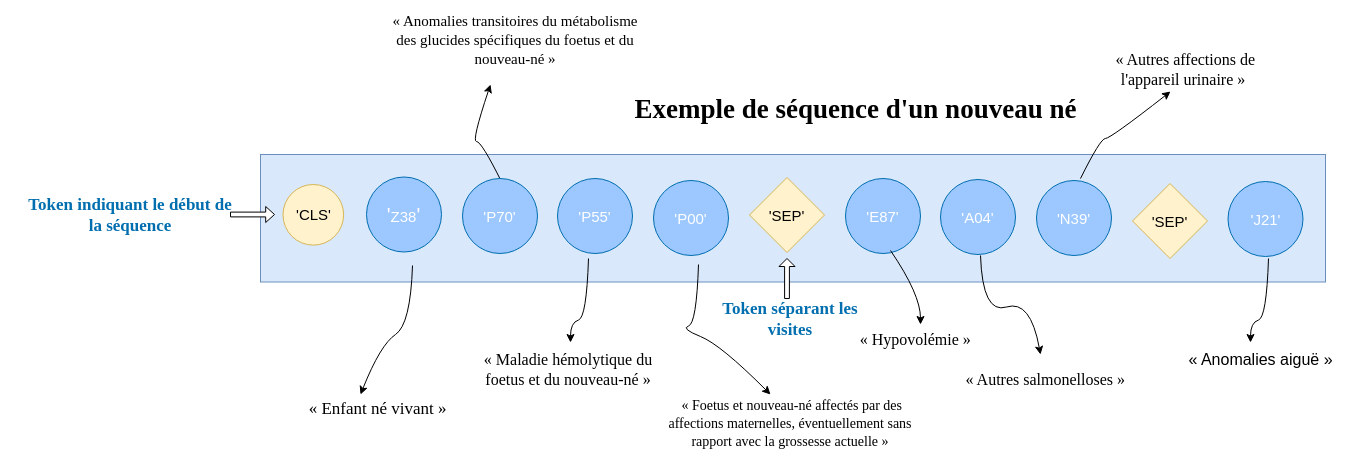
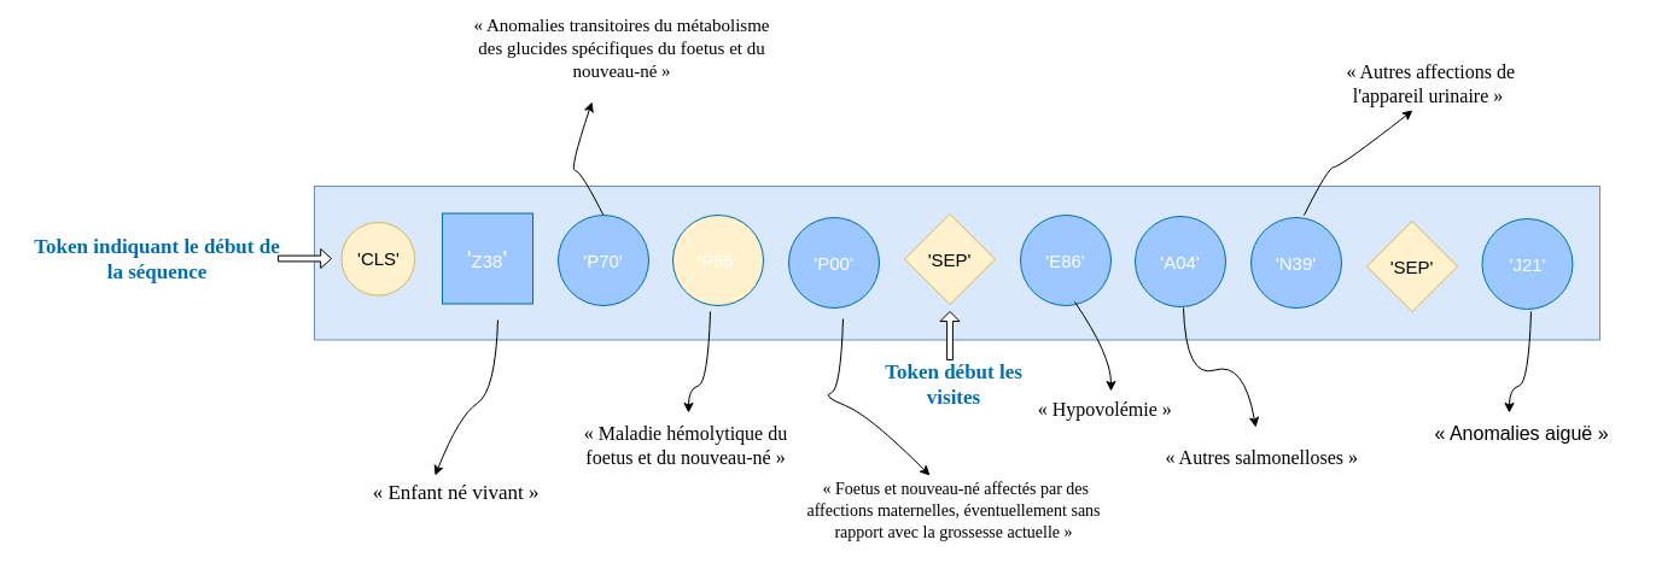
- <mxCell id="3" value="&lt;div style=&quot;font-size: 27px;&quot;&gt;&lt;font style=&quot;font-size: 27px;&quot; face=&quot;Times New Roman&quot;&gt;&lt;b&gt;Exemple de séquence d'un nouveau né&lt;/b&gt;&lt;/font&gt;&lt;/div&gt;" style="text;html=1;align=center;verticalAlign=middle;resizable=0;points=[];autosize=1;strokeColor=none;fillColor=none;fontSize=26;fontFamily=Garamond;" vertex="1" parent="1"><mxGeometry x="620" y="80" width="470" height="50" as="geometry" /></mxCell>
- <mxCell id="15" value="&lt;font style=&quot;font-size: 20px;&quot;&gt;'&lt;/font&gt;&lt;font style=&quot;font-size: 15px;&quot;&gt;Z38&lt;/font&gt;&lt;font style=&quot;font-size: 20px;&quot;&gt;'&lt;/font&gt;" style="ellipse;whiteSpace=wrap;html=1;fillColor=#9CC7FF;flipH=1;strokeColor=#006EAF;fontColor=#ffffff;movable=1;resizable=1;rotatable=1;deletable=1;editable=1;locked=0;connectable=1;" vertex="1" parent="1"><mxGeometry x="366" y="172.5" width="75" height="75" as="geometry" /></mxCell>
+ <mxCell id="15" value="&lt;font style=&quot;font-size: 20px;&quot;&gt;'&lt;/font&gt;&lt;font style=&quot;font-size: 15px;&quot;&gt;Z38&lt;/font&gt;&lt;font style=&quot;font-size: 20px;&quot;&gt;'&lt;/font&gt;" style="whiteSpace=wrap;html=1;fillColor=#9CC7FF;flipH=1;strokeColor=#006EAF;fontColor=#ffffff;movable=1;resizable=1;rotatable=1;deletable=1;editable=1;locked=0;connectable=1;rounded=0;" vertex="1" parent="1"><mxGeometry x="366" y="172.5" width="75" height="75" as="geometry" /></mxCell>
- <mxCell id="14" value="&lt;font style=&quot;font-size: 15px;&quot; color=&quot;#ffffff&quot;&gt;'P55'&lt;/font&gt;" style="ellipse;whiteSpace=wrap;html=1;fillColor=#9CC7FF;flipH=1;strokeColor=#006EAF;movable=1;resizable=1;rotatable=1;deletable=1;editable=1;locked=0;connectable=1;" vertex="1" parent="1"><mxGeometry x="557" y="174" width="75" height="75" as="geometry" /></mxCell>
+ <mxCell id="14" value="&lt;font style=&quot;font-size: 15px;&quot; color=&quot;#ffffff&quot;&gt;'P55'&lt;/font&gt;" style="ellipse;whiteSpace=wrap;html=1;fillColor=#fff2cc;flipH=1;strokeColor=#006EAF;movable=1;resizable=1;rotatable=1;deletable=1;editable=1;locked=0;connectable=1;" vertex="1" parent="1"><mxGeometry x="557" y="174" width="75" height="75" as="geometry" /></mxCell>
- <mxCell id="19" value="&lt;font style=&quot;font-size: 15px;&quot; color=&quot;#ffffff&quot;&gt;'E87'&lt;/font&gt;" style="ellipse;whiteSpace=wrap;html=1;fillColor=#9CC7FF;flipH=1;strokeColor=#006EAF;movable=1;resizable=1;rotatable=1;deletable=1;editable=1;locked=0;connectable=1;" vertex="1" parent="1"><mxGeometry x="845" y="174" width="75" height="75" as="geometry" /></mxCell>
+ <mxCell id="19" value="&lt;font style=&quot;font-size: 15px;&quot; color=&quot;#ffffff&quot;&gt;'E86'&lt;/font&gt;" style="ellipse;whiteSpace=wrap;html=1;fillColor=#9CC7FF;flipH=1;strokeColor=#006EAF;movable=1;resizable=1;rotatable=1;deletable=1;editable=1;locked=0;connectable=1;" vertex="1" parent="1"><mxGeometry x="845" y="174" width="75" height="75" as="geometry" /></mxCell>
- <mxCell id="25" value="&lt;font size=&quot;1&quot; color=&quot;#006eaf&quot; face=&quot;Georgia&quot;&gt;&lt;b&gt;&lt;font style=&quot;font-size: 17px;&quot;&gt;Token séparant les visites&lt;br&gt;&lt;/font&gt;&lt;/b&gt;&lt;/font&gt;" style="text;html=1;strokeColor=none;fillColor=none;align=center;verticalAlign=middle;whiteSpace=wrap;rounded=0;" vertex="1" parent="1"><mxGeometry x="715" y="300" width="150" height="30" as="geometry" /></mxCell>
+ <mxCell id="25" value="&lt;font size=&quot;1&quot; color=&quot;#006eaf&quot; face=&quot;Georgia&quot;&gt;&lt;b&gt;&lt;font style=&quot;font-size: 17px;&quot;&gt;Token début les visites&lt;br&gt;&lt;/font&gt;&lt;/b&gt;&lt;/font&gt;" style="text;html=1;strokeColor=none;fillColor=none;align=center;verticalAlign=middle;whiteSpace=wrap;rounded=0;" vertex="1" parent="1"><mxGeometry x="715" y="300" width="150" height="30" as="geometry" /></mxCell>
